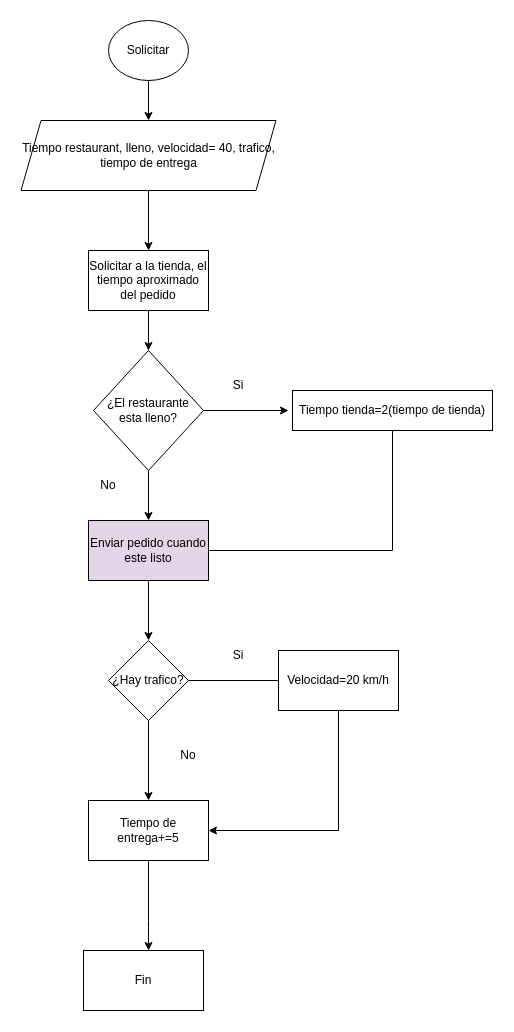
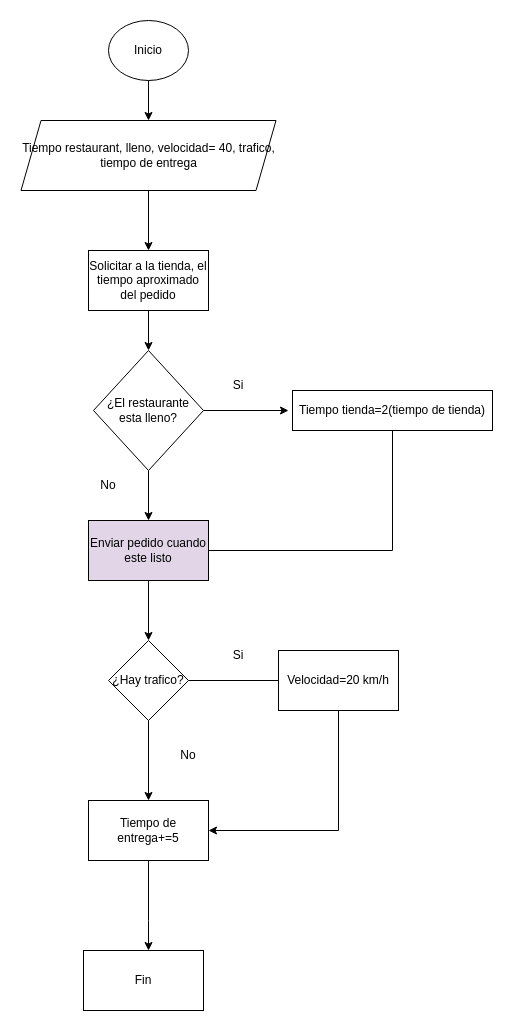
- <mxCell id="2" value="Solicitar" style="ellipse;whiteSpace=wrap;html=1;" vertex="1" parent="1"><mxGeometry x="108" y="20" width="80" height="60" as="geometry" /></mxCell>
+ <mxCell id="2" value="Inicio" style="ellipse;whiteSpace=wrap;html=1;" vertex="1" parent="1"><mxGeometry x="108" y="20" width="80" height="60" as="geometry" /></mxCell>
